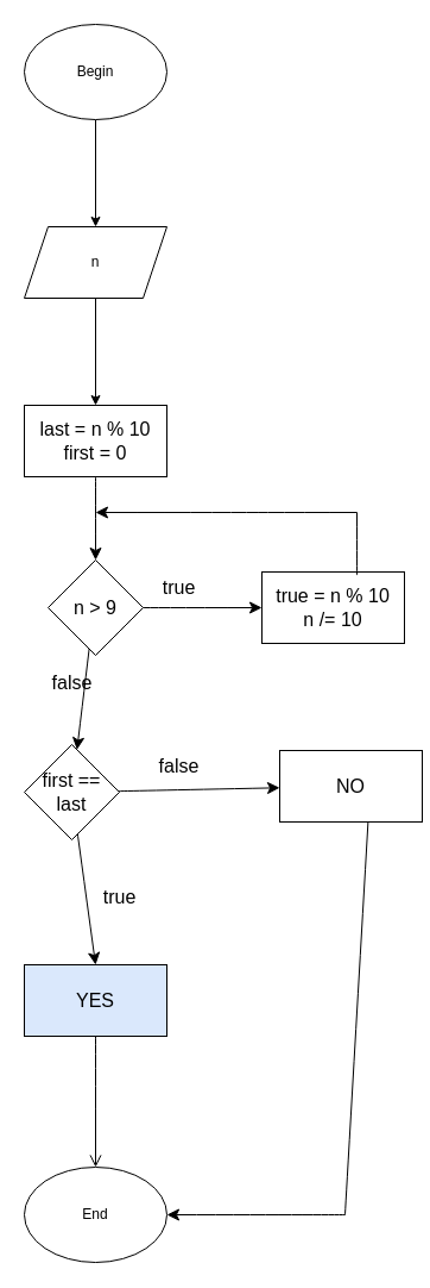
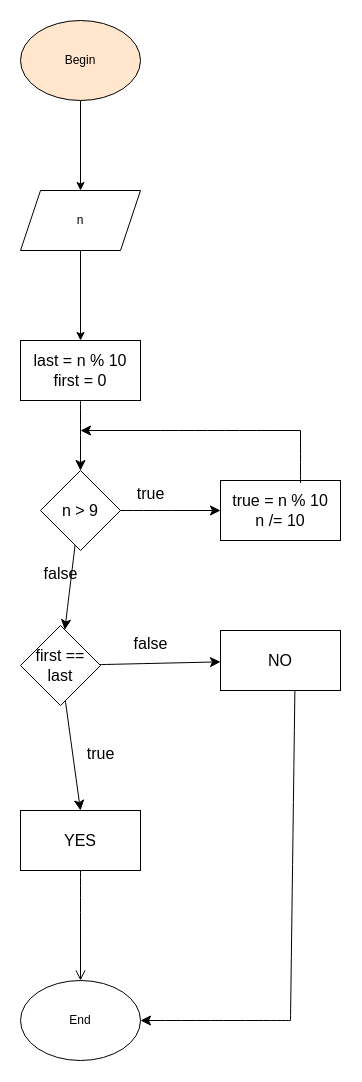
- <mxCell id="3" value="Begin" style="ellipse;whiteSpace=wrap;html=1;" parent="1" vertex="1"><mxGeometry x="20" y="20" width="120" height="80" as="geometry" /></mxCell>
+ <mxCell id="3" value="Begin" style="ellipse;whiteSpace=wrap;html=1;fillColor=#ffe6cc;" parent="1" vertex="1"><mxGeometry x="20" y="20" width="120" height="80" as="geometry" /></mxCell>
- <mxCell id="17" value="NO" style="whiteSpace=wrap;html=1;fontSize=16;" vertex="1" parent="1"><mxGeometry x="235" y="630" width="120" height="60" as="geometry" /></mxCell>
+ <mxCell id="17" value="NO" style="whiteSpace=wrap;html=1;fontSize=16;" vertex="1" parent="1"><mxGeometry x="220" y="630" width="120" height="60" as="geometry" /></mxCell>
- <mxCell id="16" value="YES" style="whiteSpace=wrap;html=1;fontSize=16;fillColor=#dae8fc;" vertex="1" parent="1"><mxGeometry x="20" y="810" width="120" height="60" as="geometry" /></mxCell>
+ <mxCell id="16" value="YES" style="whiteSpace=wrap;html=1;fontSize=16;" vertex="1" parent="1"><mxGeometry x="20" y="810" width="120" height="60" as="geometry" /></mxCell>
